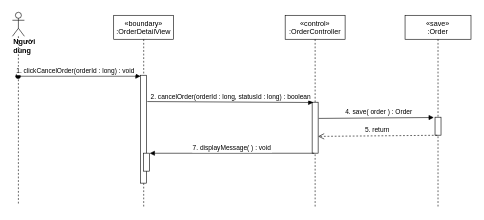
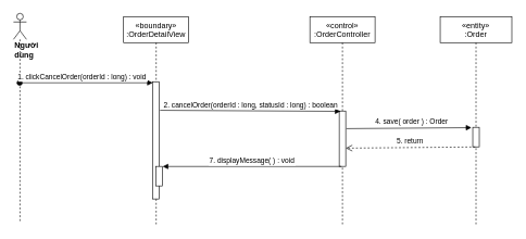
- <mxCell id="10" value="«save»&#10;:Order" style="shape=umlLifeline;perimeter=lifelinePerimeter;container=1;collapsible=0;recursiveResize=0;rounded=0;shadow=0;strokeWidth=1;" parent="1" vertex="1"><mxGeometry x="675" y="25" width="110" height="320" as="geometry" /></mxCell>
+ <mxCell id="10" value="«entity»&#10;:Order" style="shape=umlLifeline;perimeter=lifelinePerimeter;container=1;collapsible=0;recursiveResize=0;rounded=0;shadow=0;strokeWidth=1;" parent="1" vertex="1"><mxGeometry x="675" y="25" width="110" height="320" as="geometry" /></mxCell>
